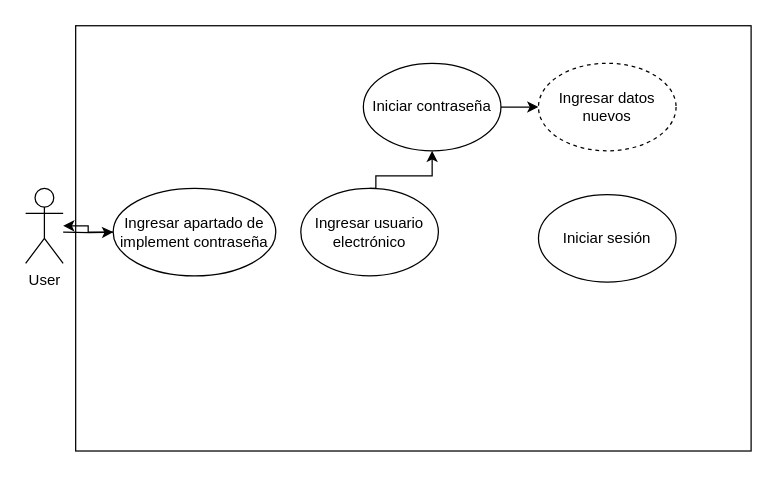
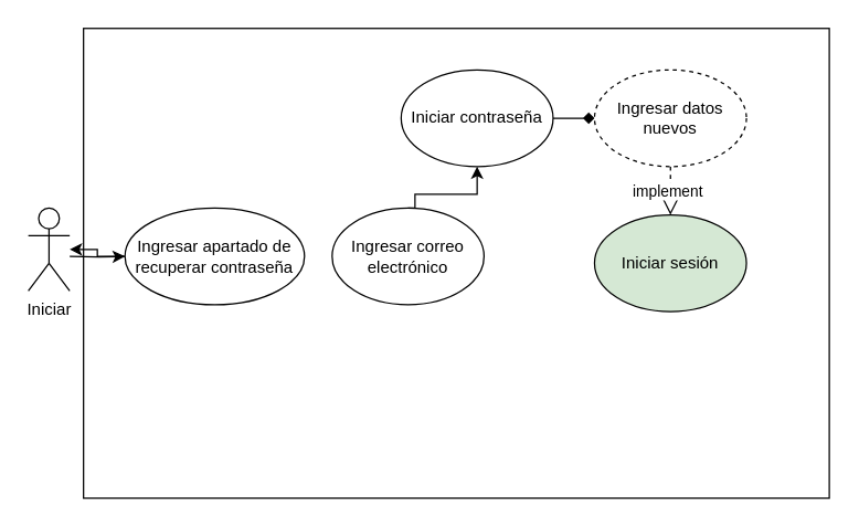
- <mxCell id="10" style="edgeStyle=orthogonalEdgeStyle;rounded=0;orthogonalLoop=1;jettySize=auto;html=1;" edge="1" parent="1" source="11" target="14"><mxGeometry relative="1" as="geometry" /></mxCell>
+ <mxCell id="10" style="edgeStyle=orthogonalEdgeStyle;rounded=0;orthogonalLoop=1;jettySize=auto;html=1;endArrow=diamond;" edge="1" parent="1" source="11" target="14"><mxGeometry relative="1" as="geometry" /></mxCell>
+ <mxCell id="13" value="implement" style="endArrow=block;dashed=1;endFill=0;endSize=12;html=1;rounded=0;exitX=0.5;exitY=1;exitDx=0;exitDy=0;entryX=0.5;entryY=0;entryDx=0;entryDy=0;" edge="1" parent="1" source="14" target="12"><mxGeometry x="0.031" y="-2" width="160" relative="1" as="geometry"><mxPoint x="240" y="260" as="sourcePoint" /><mxPoint x="400" y="260" as="targetPoint" /><Array as="points" /><mxPoint as="offset" /></mxGeometry></mxCell>
- <mxCell id="7" value="Ingresar apartado de implement contraseña" style="ellipse;whiteSpace=wrap;html=1;" vertex="1" parent="1"><mxGeometry x="90" y="150" width="130" height="70" as="geometry" /></mxCell>
+ <mxCell id="7" value="Ingresar apartado de recuperar contraseña" style="ellipse;whiteSpace=wrap;html=1;" vertex="1" parent="1"><mxGeometry x="90" y="150" width="130" height="70" as="geometry" /></mxCell>
- <mxCell id="9" value="Ingresar usuario electrónico" style="ellipse;whiteSpace=wrap;html=1;" vertex="1" parent="1"><mxGeometry x="240" y="150" width="110" height="70" as="geometry" /></mxCell>
+ <mxCell id="9" value="Ingresar correo electrónico" style="ellipse;whiteSpace=wrap;html=1;" vertex="1" parent="1"><mxGeometry x="240" y="150" width="110" height="70" as="geometry" /></mxCell>
- <mxCell id="12" value="Iniciar sesión" style="ellipse;whiteSpace=wrap;html=1;" vertex="1" parent="1"><mxGeometry x="430" y="155" width="110" height="70" as="geometry" /></mxCell>
+ <mxCell id="12" value="Iniciar sesión" style="ellipse;whiteSpace=wrap;html=1;fillColor=#d5e8d4;" vertex="1" parent="1"><mxGeometry x="430" y="155" width="110" height="70" as="geometry" /></mxCell>
- <mxCell id="5" value="User" style="shape=umlActor;verticalLabelPosition=bottom;verticalAlign=top;html=1;outlineConnect=0;" vertex="1" parent="1"><mxGeometry x="20" y="150" width="30" height="60" as="geometry" /></mxCell>
+ <mxCell id="5" value="Iniciar" style="shape=umlActor;verticalLabelPosition=bottom;verticalAlign=top;html=1;outlineConnect=0;" vertex="1" parent="1"><mxGeometry x="20" y="150" width="30" height="60" as="geometry" /></mxCell>
